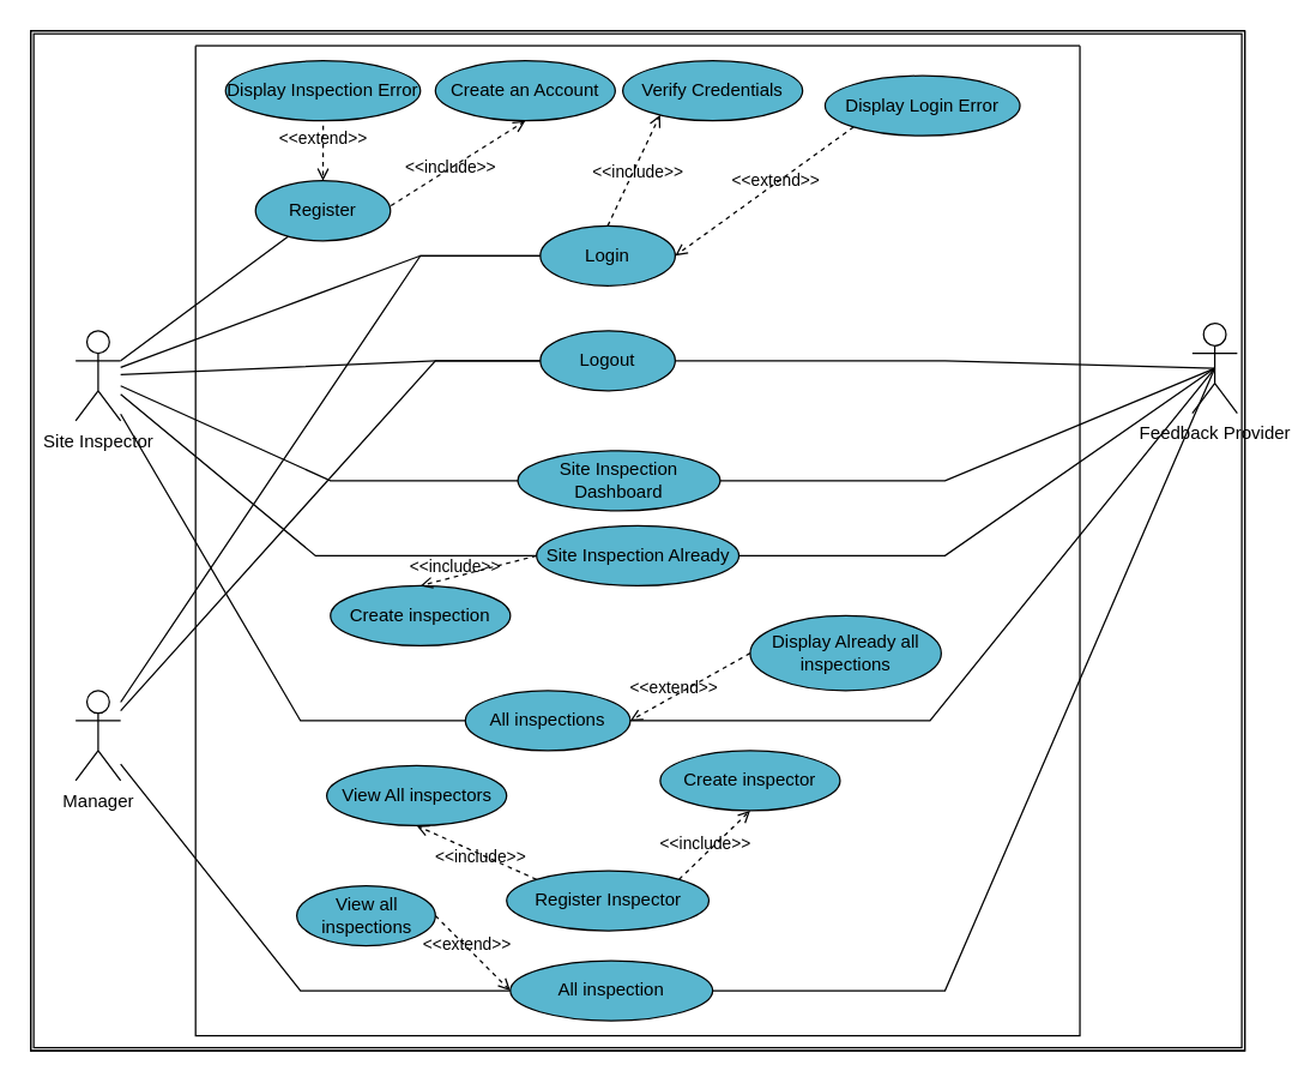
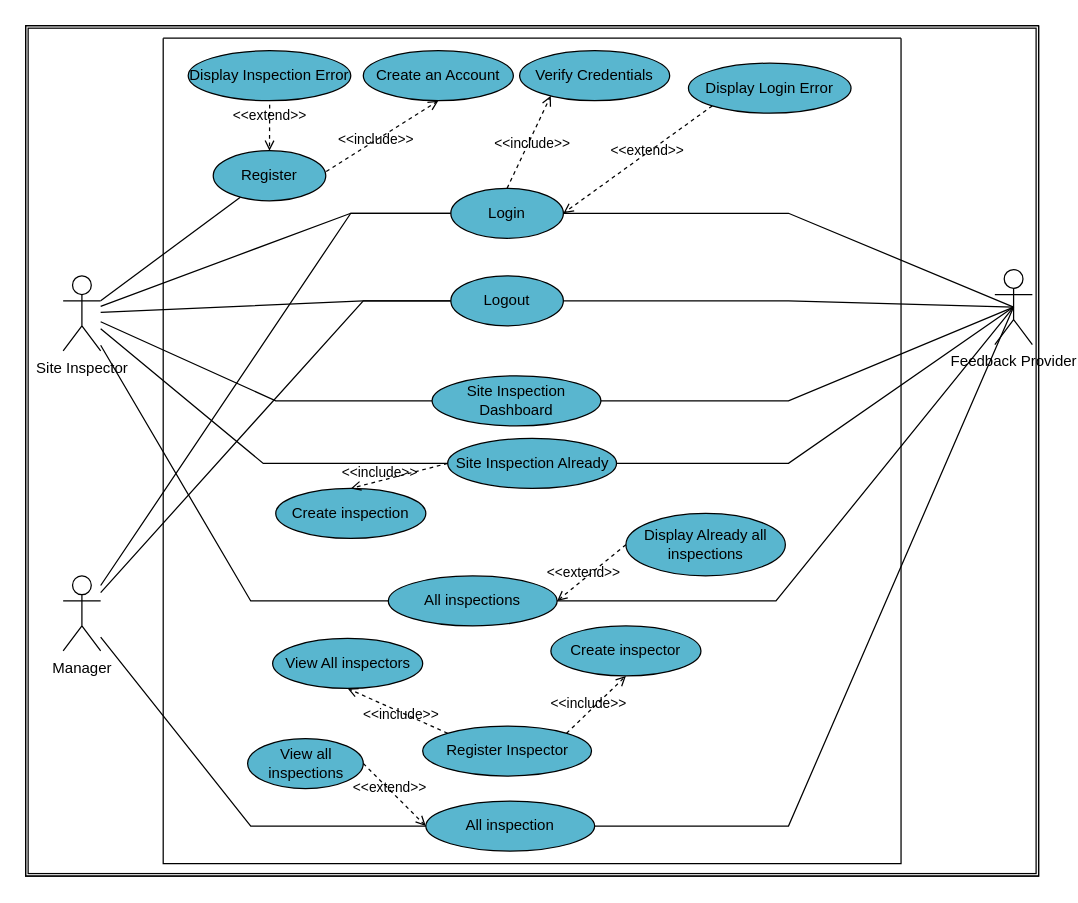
+ <mxCell id="26" style="edgeStyle=none;rounded=0;orthogonalLoop=1;jettySize=auto;html=1;entryX=0.5;entryY=0.5;entryDx=0;entryDy=0;entryPerimeter=0;endArrow=none;endFill=0;" parent="1" source="40" target="4" edge="1"><mxGeometry relative="1" as="geometry"><Array as="points"><mxPoint x="630" y="170" /></Array></mxGeometry></mxCell>
- <mxCell id="18" value="All inspections" style="ellipse;whiteSpace=wrap;html=1;fillColor=#59B6CF;" parent="7" vertex="1"><mxGeometry x="180" y="430" width="110" height="40" as="geometry" /></mxCell>
+ <mxCell id="18" value="All inspections" style="ellipse;whiteSpace=wrap;html=1;fillColor=#59B6CF;" parent="7" vertex="1"><mxGeometry x="180" y="430" width="135" height="40" as="geometry" /></mxCell>
